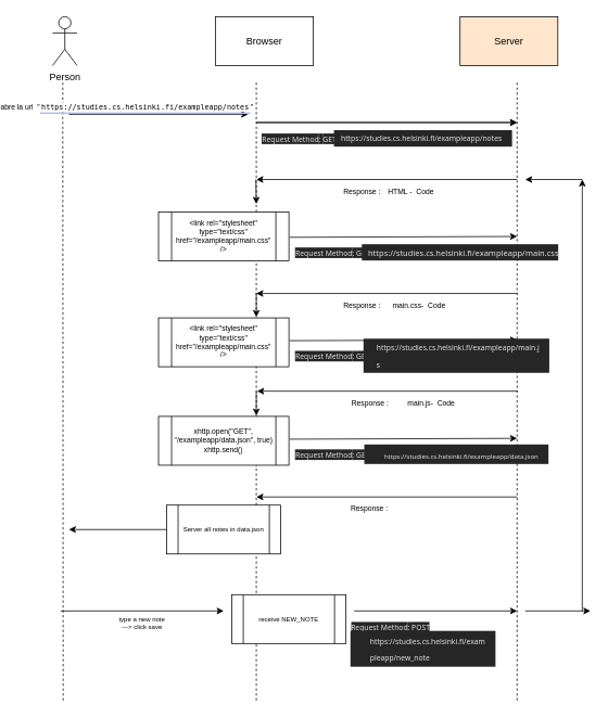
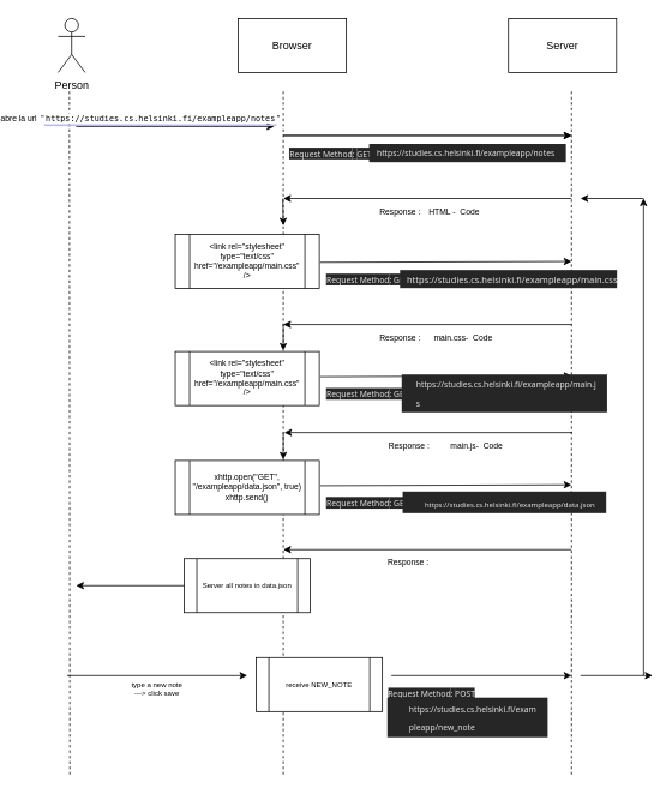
- <mxCell id="4" value="Server&lt;br&gt;" style="rounded=0;whiteSpace=wrap;html=1;fillColor=#ffe6cc;" vertex="1" parent="1"><mxGeometry x="520" y="20" width="120" height="60" as="geometry" /></mxCell>
+ <mxCell id="4" value="Server&lt;br&gt;" style="rounded=0;whiteSpace=wrap;html=1;" vertex="1" parent="1"><mxGeometry x="520" y="20" width="120" height="60" as="geometry" /></mxCell>
